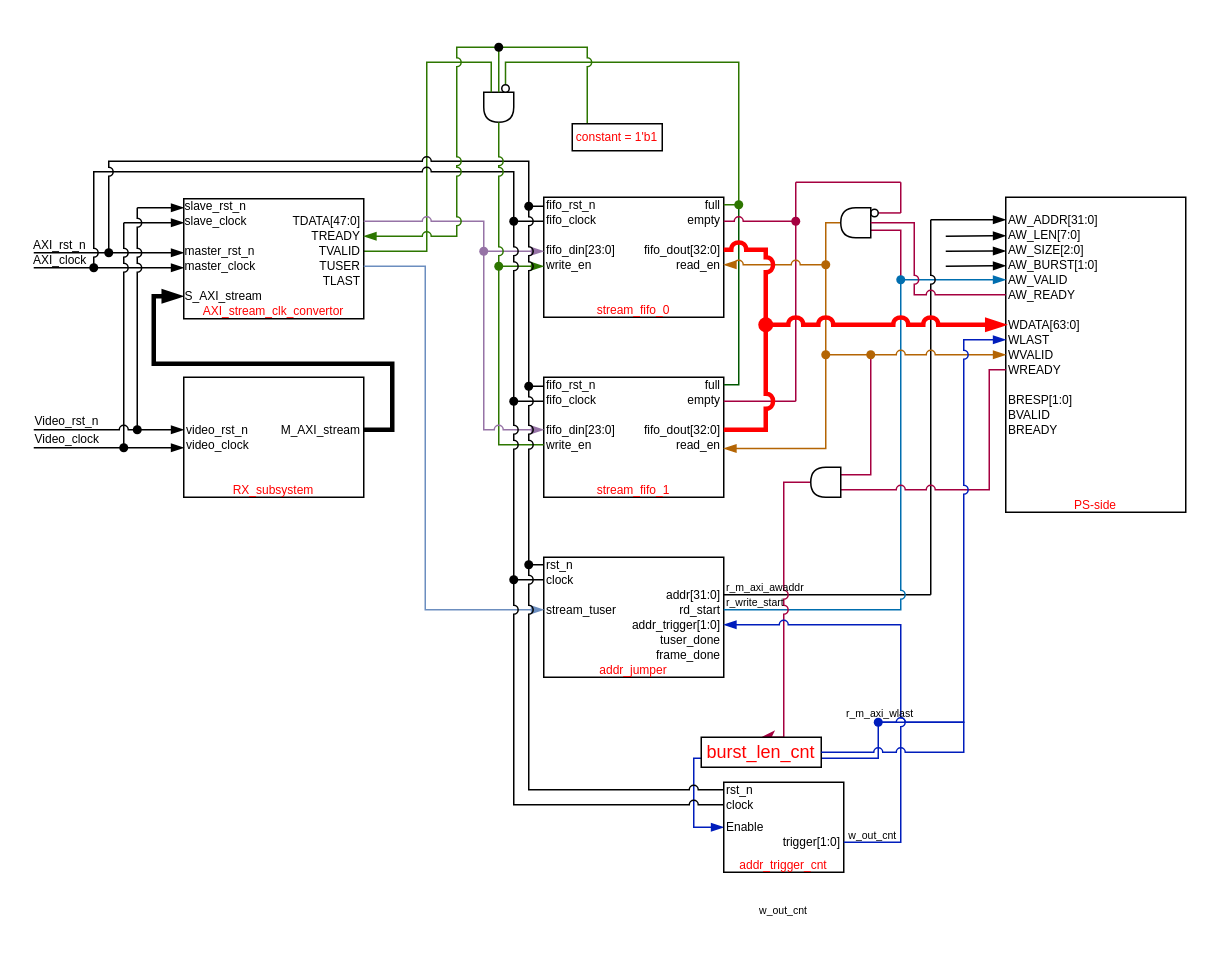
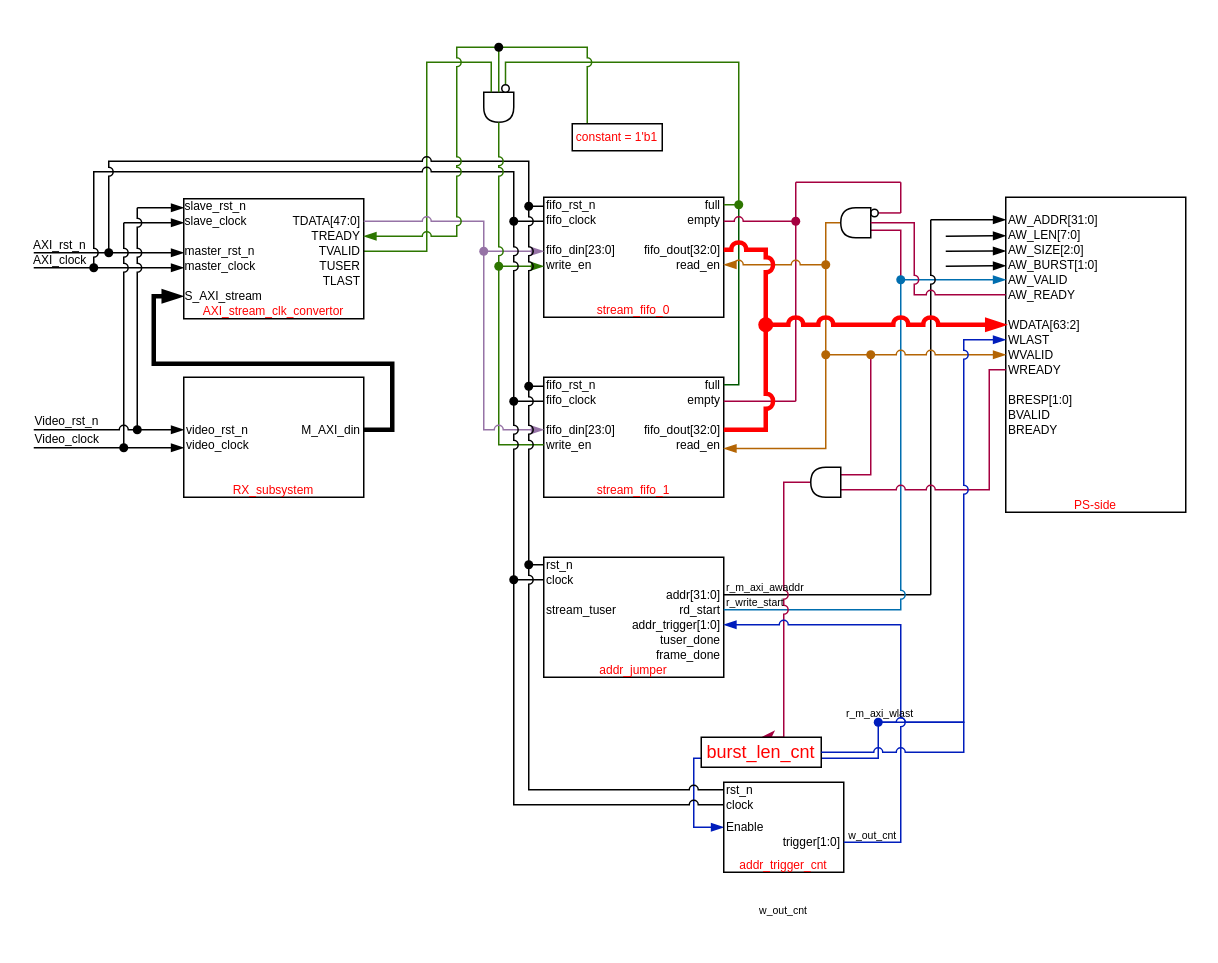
- <mxCell id="82" value="&lt;font style=&quot;font-size: 8px;&quot;&gt;WDATA[63:0]&lt;/font&gt;" style="text;html=1;strokeColor=none;fillColor=none;align=left;verticalAlign=middle;whiteSpace=wrap;rounded=0;strokeWidth=0;fontSize=8;horizontal=1;movable=1;resizable=1;rotatable=1;deletable=1;editable=1;locked=0;connectable=1;container=0;" parent="73" vertex="1"><mxGeometry y="80" width="60" height="10" as="geometry" /></mxCell>
+ <mxCell id="82" value="&lt;font style=&quot;font-size: 8px;&quot;&gt;WDATA[63:2]&lt;/font&gt;" style="text;html=1;strokeColor=none;fillColor=none;align=left;verticalAlign=middle;whiteSpace=wrap;rounded=0;strokeWidth=0;fontSize=8;horizontal=1;movable=1;resizable=1;rotatable=1;deletable=1;editable=1;locked=0;connectable=1;container=0;" parent="73" vertex="1"><mxGeometry y="80" width="60" height="10" as="geometry" /></mxCell>
- <mxCell id="38" value="M_AXI_stream" style="text;html=1;strokeColor=none;fillColor=none;align=right;verticalAlign=middle;whiteSpace=wrap;rounded=0;strokeWidth=0;fontSize=8;horizontal=1;movable=1;resizable=1;rotatable=1;deletable=1;editable=1;locked=0;connectable=1;container=0;" parent="35" vertex="1"><mxGeometry x="60" y="30" width="60" height="10" as="geometry" /></mxCell>
+ <mxCell id="38" value="M_AXI_din" style="text;html=1;strokeColor=none;fillColor=none;align=right;verticalAlign=middle;whiteSpace=wrap;rounded=0;strokeWidth=0;fontSize=8;horizontal=1;movable=1;resizable=1;rotatable=1;deletable=1;editable=1;locked=0;connectable=1;container=0;" parent="35" vertex="1"><mxGeometry x="60" y="30" width="60" height="10" as="geometry" /></mxCell>
- <mxCell id="147" style="edgeStyle=orthogonalEdgeStyle;rounded=0;orthogonalLoop=1;jettySize=auto;html=1;entryX=0;entryY=0.5;entryDx=0;entryDy=0;fillColor=#dae8fc;strokeColor=#6c8ebf;movable=1;resizable=1;rotatable=1;deletable=1;editable=1;locked=0;connectable=1;endArrow=blockThin;endFill=1;jumpStyle=arc;" parent="1" source="148" target="15" edge="1"><mxGeometry relative="1" as="geometry"><Array as="points"><mxPoint x="283" y="177" /><mxPoint x="283" y="406" /></Array></mxGeometry></mxCell>
